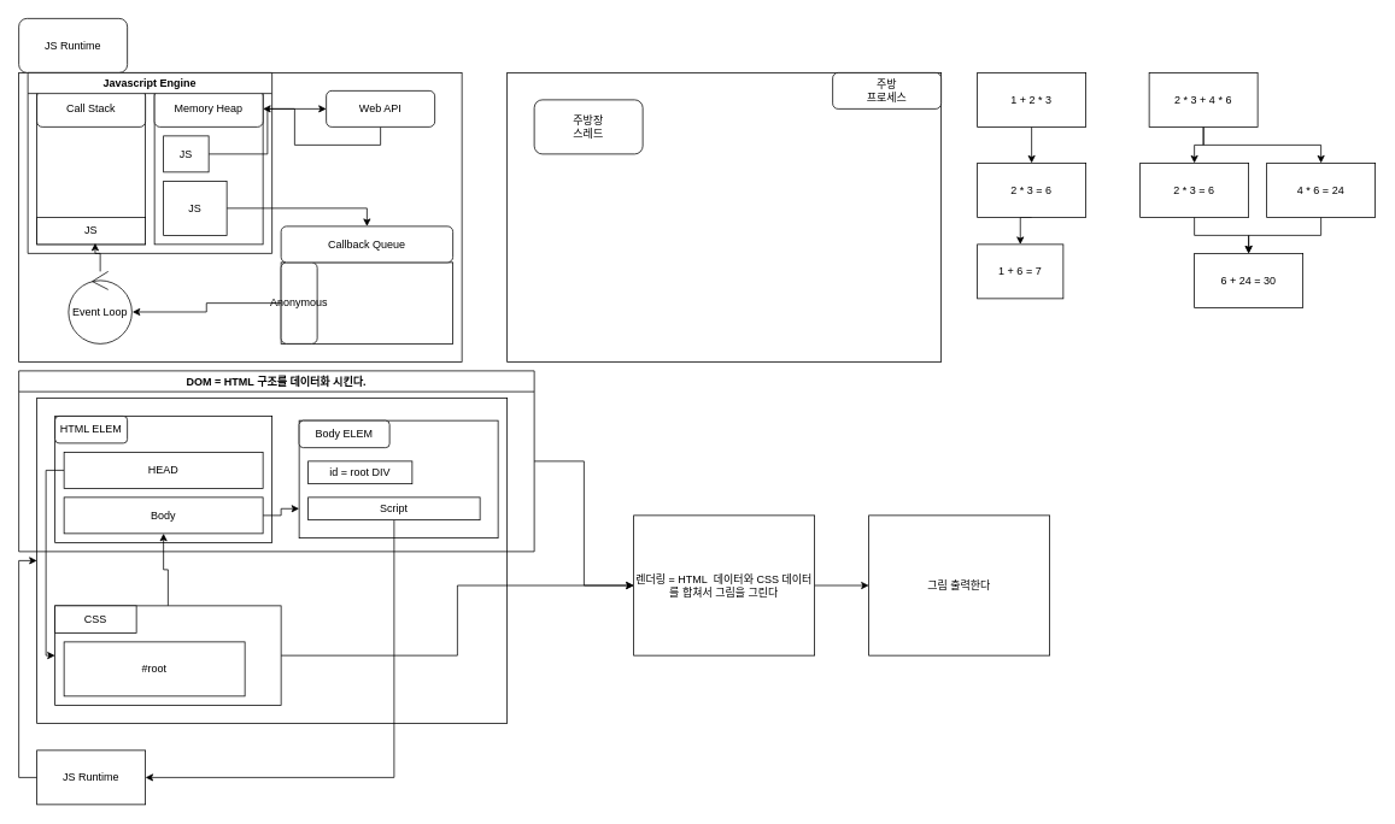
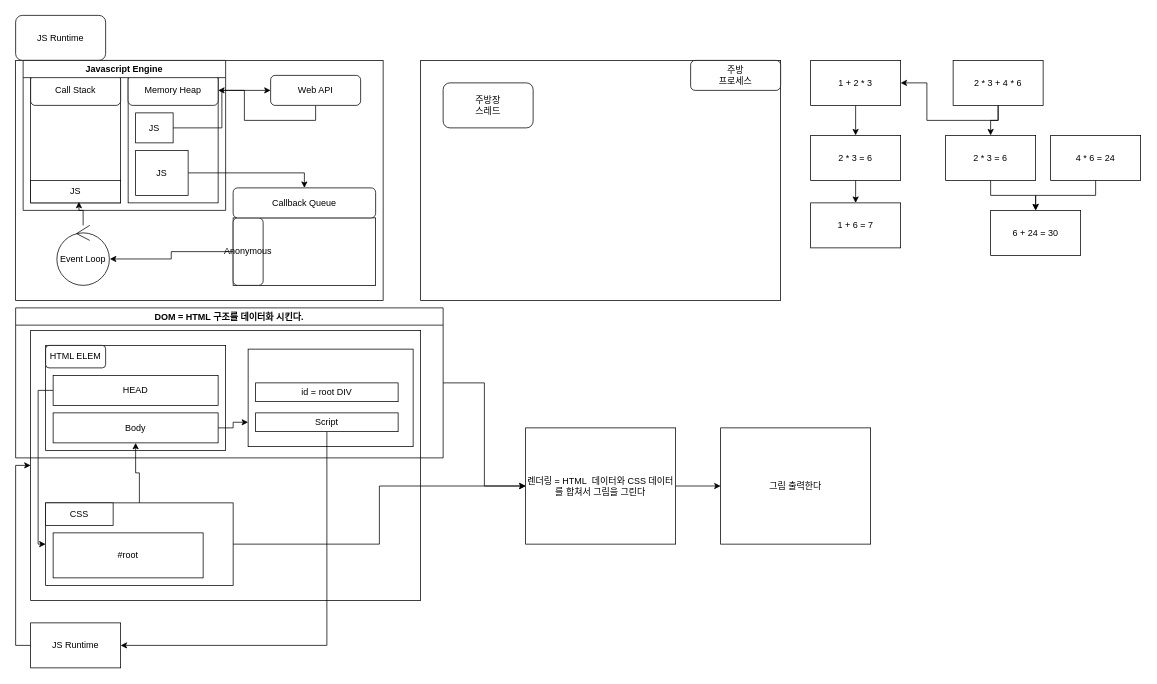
- <mxCell id="31" style="edgeStyle=orthogonalEdgeStyle;rounded=0;orthogonalLoop=1;jettySize=auto;html=1;exitX=0.5;exitY=1;exitDx=0;exitDy=0;" edge="1" parent="1" source="32" target="36"><mxGeometry relative="1" as="geometry" /></mxCell>
+ <mxCell id="31" style="edgeStyle=orthogonalEdgeStyle;rounded=0;orthogonalLoop=1;jettySize=auto;html=1;exitX=0.5;exitY=1;exitDx=0;exitDy=0;" edge="1" parent="1" source="32" target="26"><mxGeometry relative="1" as="geometry" /></mxCell>
- <mxCell id="29" value="1 + 6 = 7" style="rounded=0;whiteSpace=wrap;html=1;" vertex="1" parent="1"><mxGeometry x="1080" y="270" width="95" height="60" as="geometry" /></mxCell>
+ <mxCell id="29" value="1 + 6 = 7" style="rounded=0;whiteSpace=wrap;html=1;" vertex="1" parent="1"><mxGeometry x="1080" y="270" width="120" height="60" as="geometry" /></mxCell>
- <mxCell id="51" value="Body ELEM" style="rounded=1;whiteSpace=wrap;html=1;" vertex="1" parent="1"><mxGeometry x="330" y="465" width="100" height="30" as="geometry" /></mxCell>
- <mxCell id="52" value="id = root DIV" style="rounded=0;whiteSpace=wrap;html=1;" vertex="1" parent="1"><mxGeometry x="340" y="510" width="115" height="25" as="geometry" /></mxCell>
+ <mxCell id="52" value="id = root DIV" style="rounded=0;whiteSpace=wrap;html=1;" vertex="1" parent="1"><mxGeometry x="340" y="510" width="190" height="25" as="geometry" /></mxCell>
